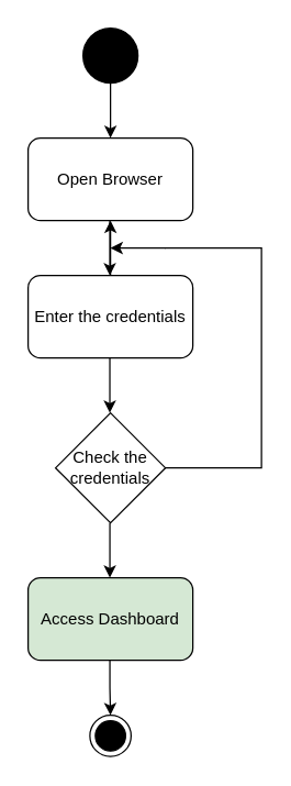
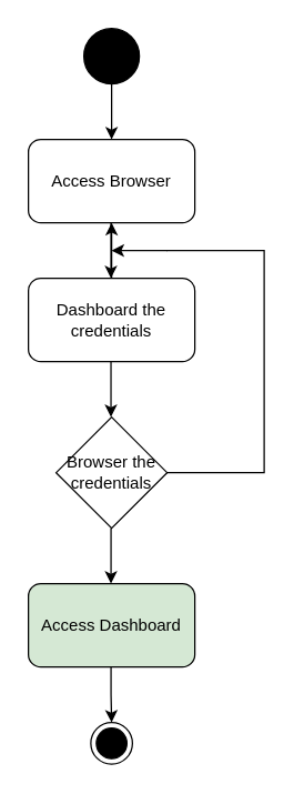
- <mxCell id="3" value="Open Browser" style="rounded=1;whiteSpace=wrap;html=1;" parent="1" vertex="1"><mxGeometry x="20" y="100" width="120" height="60" as="geometry" /></mxCell>
+ <mxCell id="3" value="Access Browser" style="rounded=1;whiteSpace=wrap;html=1;" parent="1" vertex="1"><mxGeometry x="20" y="100" width="120" height="60" as="geometry" /></mxCell>
- <mxCell id="6" value="Enter the credentials" style="rounded=1;whiteSpace=wrap;html=1;" parent="1" vertex="1"><mxGeometry x="20" y="200" width="120" height="60" as="geometry" /></mxCell>
+ <mxCell id="6" value="Dashboard the credentials" style="rounded=1;whiteSpace=wrap;html=1;" parent="1" vertex="1"><mxGeometry x="20" y="200" width="120" height="60" as="geometry" /></mxCell>
- <mxCell id="8" value="Check the credentials" style="rhombus;whiteSpace=wrap;html=1;" parent="1" vertex="1"><mxGeometry x="40" y="300" width="80" height="80" as="geometry" /></mxCell>
+ <mxCell id="8" value="Browser the credentials" style="rhombus;whiteSpace=wrap;html=1;" parent="1" vertex="1"><mxGeometry x="40" y="300" width="80" height="80" as="geometry" /></mxCell>
